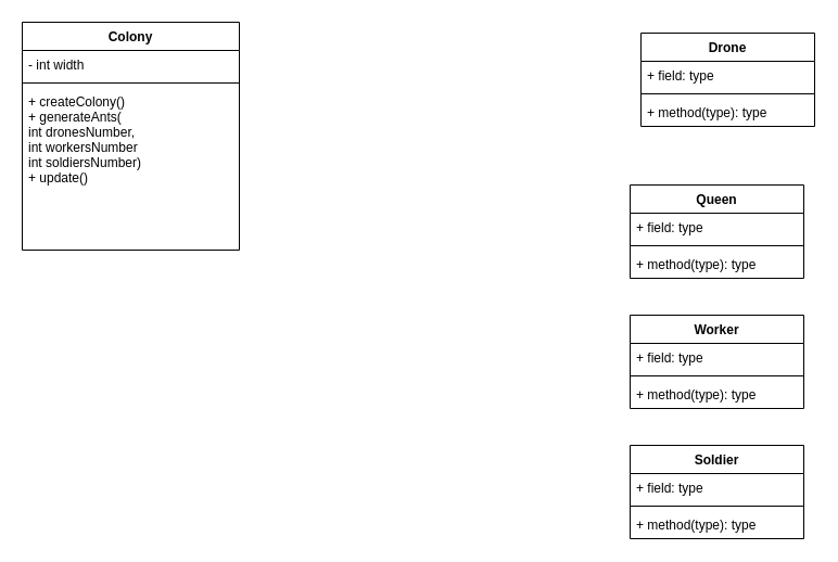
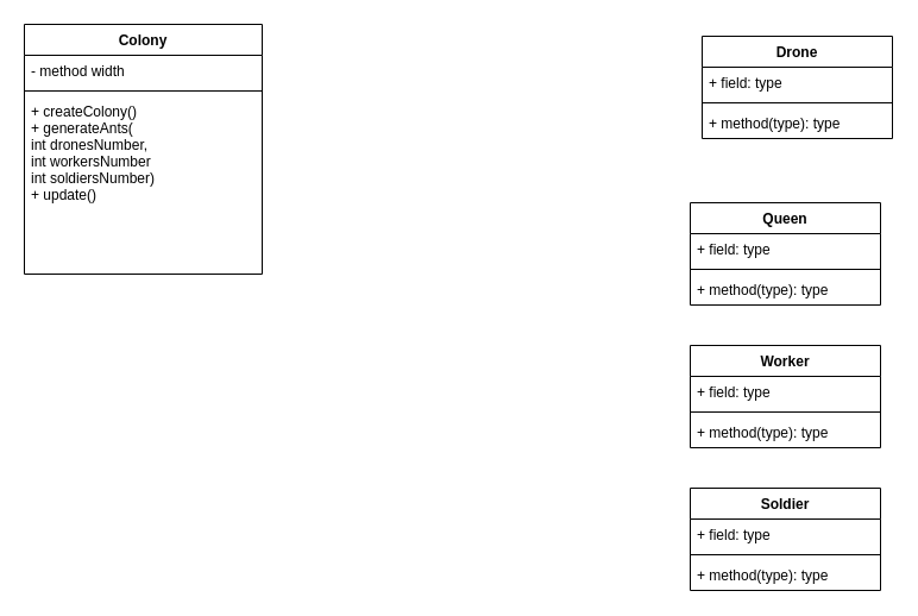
- <mxCell id="19" value="- int width" style="text;strokeColor=none;fillColor=none;align=left;verticalAlign=top;spacingLeft=4;spacingRight=4;overflow=hidden;rotatable=0;points=[[0,0.5],[1,0.5]];portConstraint=eastwest;" vertex="1" parent="18"><mxGeometry y="26" width="200" height="26" as="geometry" /></mxCell>
+ <mxCell id="19" value="- method width" style="text;strokeColor=none;fillColor=none;align=left;verticalAlign=top;spacingLeft=4;spacingRight=4;overflow=hidden;rotatable=0;points=[[0,0.5],[1,0.5]];portConstraint=eastwest;" vertex="1" parent="18"><mxGeometry y="26" width="200" height="26" as="geometry" /></mxCell>
